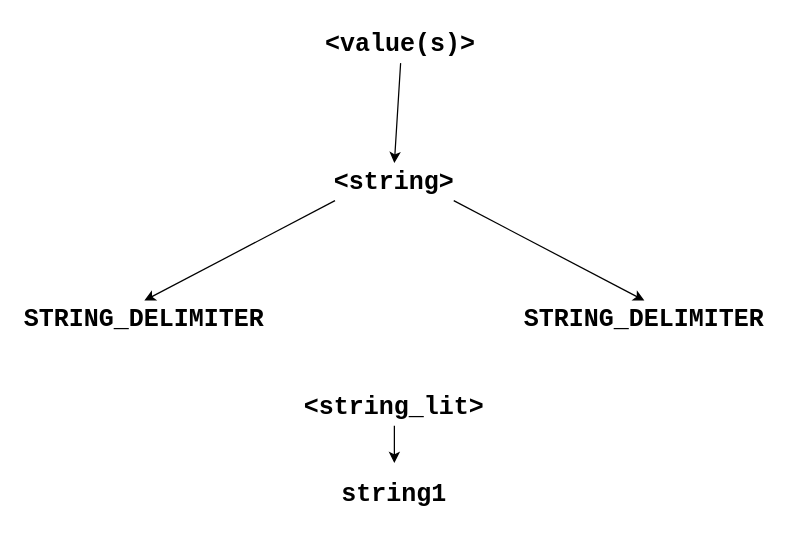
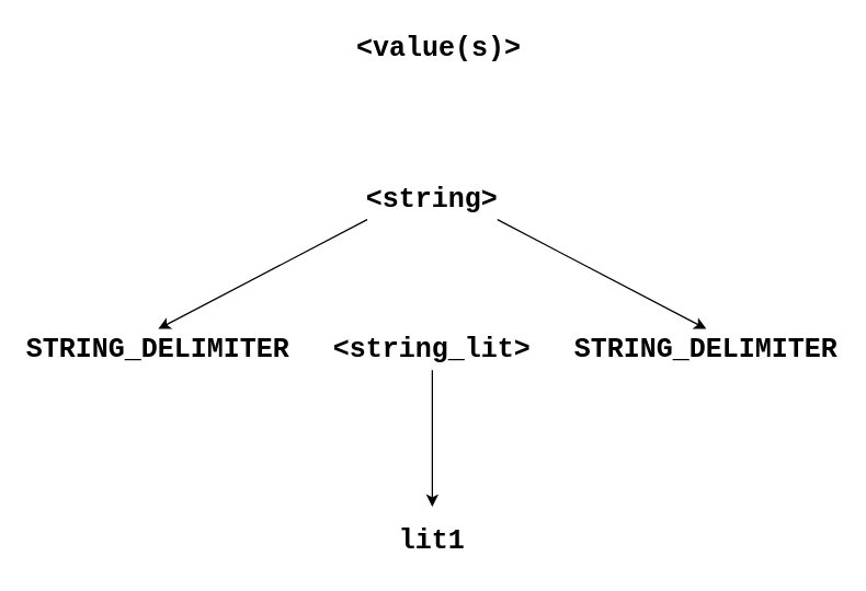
- <mxCell id="5" value="" style="endArrow=classic;html=1;rounded=0;entryX=0.5;entryY=0;entryDx=0;entryDy=0;exitX=0.5;exitY=1;exitDx=0;exitDy=0;" edge="1" parent="1" source="2" target="3"><mxGeometry width="50" height="50" relative="1" as="geometry"><mxPoint x="80" y="140" as="sourcePoint" /><mxPoint x="130" y="90" as="targetPoint" /></mxGeometry></mxCell>
- <mxCell id="4" value="&lt;font style=&quot;font-size: 20px;&quot; face=&quot;Courier New&quot;&gt;&lt;b&gt;&amp;lt;string_lit&amp;gt;&lt;/b&gt;&lt;/font&gt;" style="text;html=1;strokeColor=none;fillColor=none;align=center;verticalAlign=middle;whiteSpace=wrap;rounded=0;" vertex="1" parent="1"><mxGeometry x="220" y="310" width="190" height="30" as="geometry" /></mxCell>
+ <mxCell id="4" value="&lt;font style=&quot;font-size: 20px;&quot; face=&quot;Courier New&quot;&gt;&lt;b&gt;&amp;lt;string_lit&amp;gt;&lt;/b&gt;&lt;/font&gt;" style="text;html=1;strokeColor=none;fillColor=none;align=center;verticalAlign=middle;whiteSpace=wrap;rounded=0;" vertex="1" parent="1"><mxGeometry x="220" y="240" width="190" height="30" as="geometry" /></mxCell>
- <mxCell id="11" value="&lt;font face=&quot;Courier New&quot;&gt;&lt;span style=&quot;font-size: 20px;&quot;&gt;&lt;b&gt;string1&lt;/b&gt;&lt;/span&gt;&lt;/font&gt;" style="text;html=1;strokeColor=none;fillColor=none;align=center;verticalAlign=middle;whiteSpace=wrap;rounded=0;" vertex="1" parent="1"><mxGeometry x="220" y="380" width="190" height="30" as="geometry" /></mxCell>
+ <mxCell id="11" value="&lt;font face=&quot;Courier New&quot;&gt;&lt;span style=&quot;font-size: 20px;&quot;&gt;&lt;b&gt;lit1&lt;/b&gt;&lt;/span&gt;&lt;/font&gt;" style="text;html=1;strokeColor=none;fillColor=none;align=center;verticalAlign=middle;whiteSpace=wrap;rounded=0;" vertex="1" parent="1"><mxGeometry x="220" y="380" width="190" height="30" as="geometry" /></mxCell>
